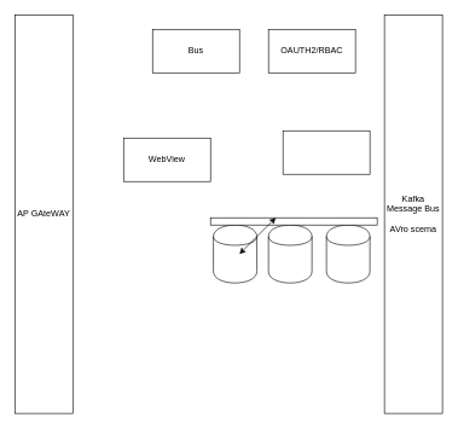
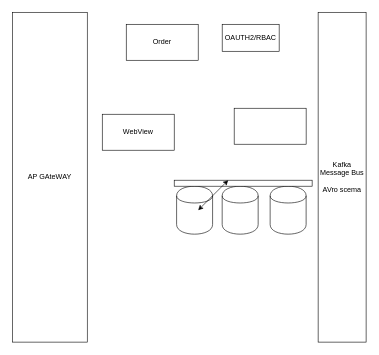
- <mxCell id="2" value="Bus" style="rounded=0;whiteSpace=wrap;html=1;" vertex="1" parent="1"><mxGeometry x="210" y="40" width="120" height="60" as="geometry" /></mxCell>
+ <mxCell id="2" value="Order" style="rounded=0;whiteSpace=wrap;html=1;" vertex="1" parent="1"><mxGeometry x="210" y="40" width="120" height="60" as="geometry" /></mxCell>
- <mxCell id="3" value="OAUTH2/RBAC" style="rounded=0;whiteSpace=wrap;html=1;" vertex="1" parent="1"><mxGeometry x="370" y="40" width="120" height="60" as="geometry" /></mxCell>
+ <mxCell id="3" value="OAUTH2/RBAC" style="rounded=0;whiteSpace=wrap;html=1;" vertex="1" parent="1"><mxGeometry x="370" y="40" width="95" height="45" as="geometry" /></mxCell>
- <mxCell id="4" value="AP GAteWAY" style="rounded=0;whiteSpace=wrap;html=1;" vertex="1" parent="1"><mxGeometry x="20" y="20" width="80" height="550" as="geometry" /></mxCell>
+ <mxCell id="4" value="AP GAteWAY" style="rounded=0;whiteSpace=wrap;html=1;" vertex="1" parent="1"><mxGeometry x="20" y="20" width="125" height="550" as="geometry" /></mxCell>
